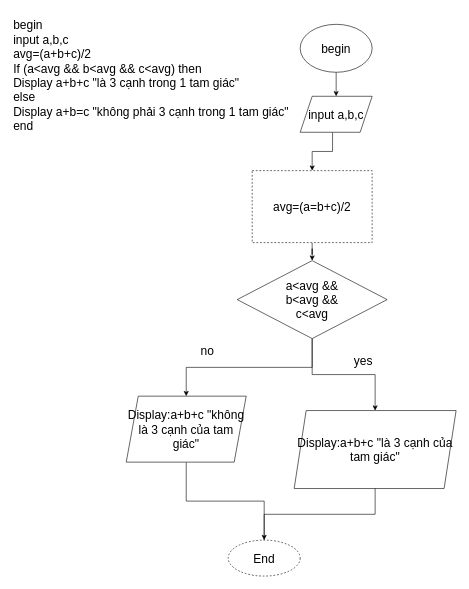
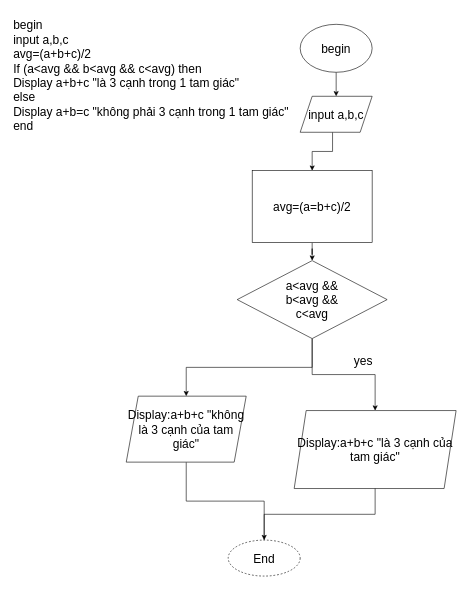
- <mxCell id="7" value="avg=(a=b+c)/2" style="whiteSpace=wrap;html=1;fontSize=20;dashed=1;" vertex="1" parent="1"><mxGeometry x="420" y="284" width="200" height="120" as="geometry" /></mxCell>
+ <mxCell id="7" value="avg=(a=b+c)/2" style="whiteSpace=wrap;html=1;fontSize=20;" vertex="1" parent="1"><mxGeometry x="420" y="284" width="200" height="120" as="geometry" /></mxCell>
- <mxCell id="15" value="no" style="text;html=1;align=center;verticalAlign=middle;resizable=0;points=[];autosize=1;strokeColor=none;fillColor=none;fontSize=20;" vertex="1" parent="1"><mxGeometry x="320" y="564" width="50" height="40" as="geometry" /></mxCell>
